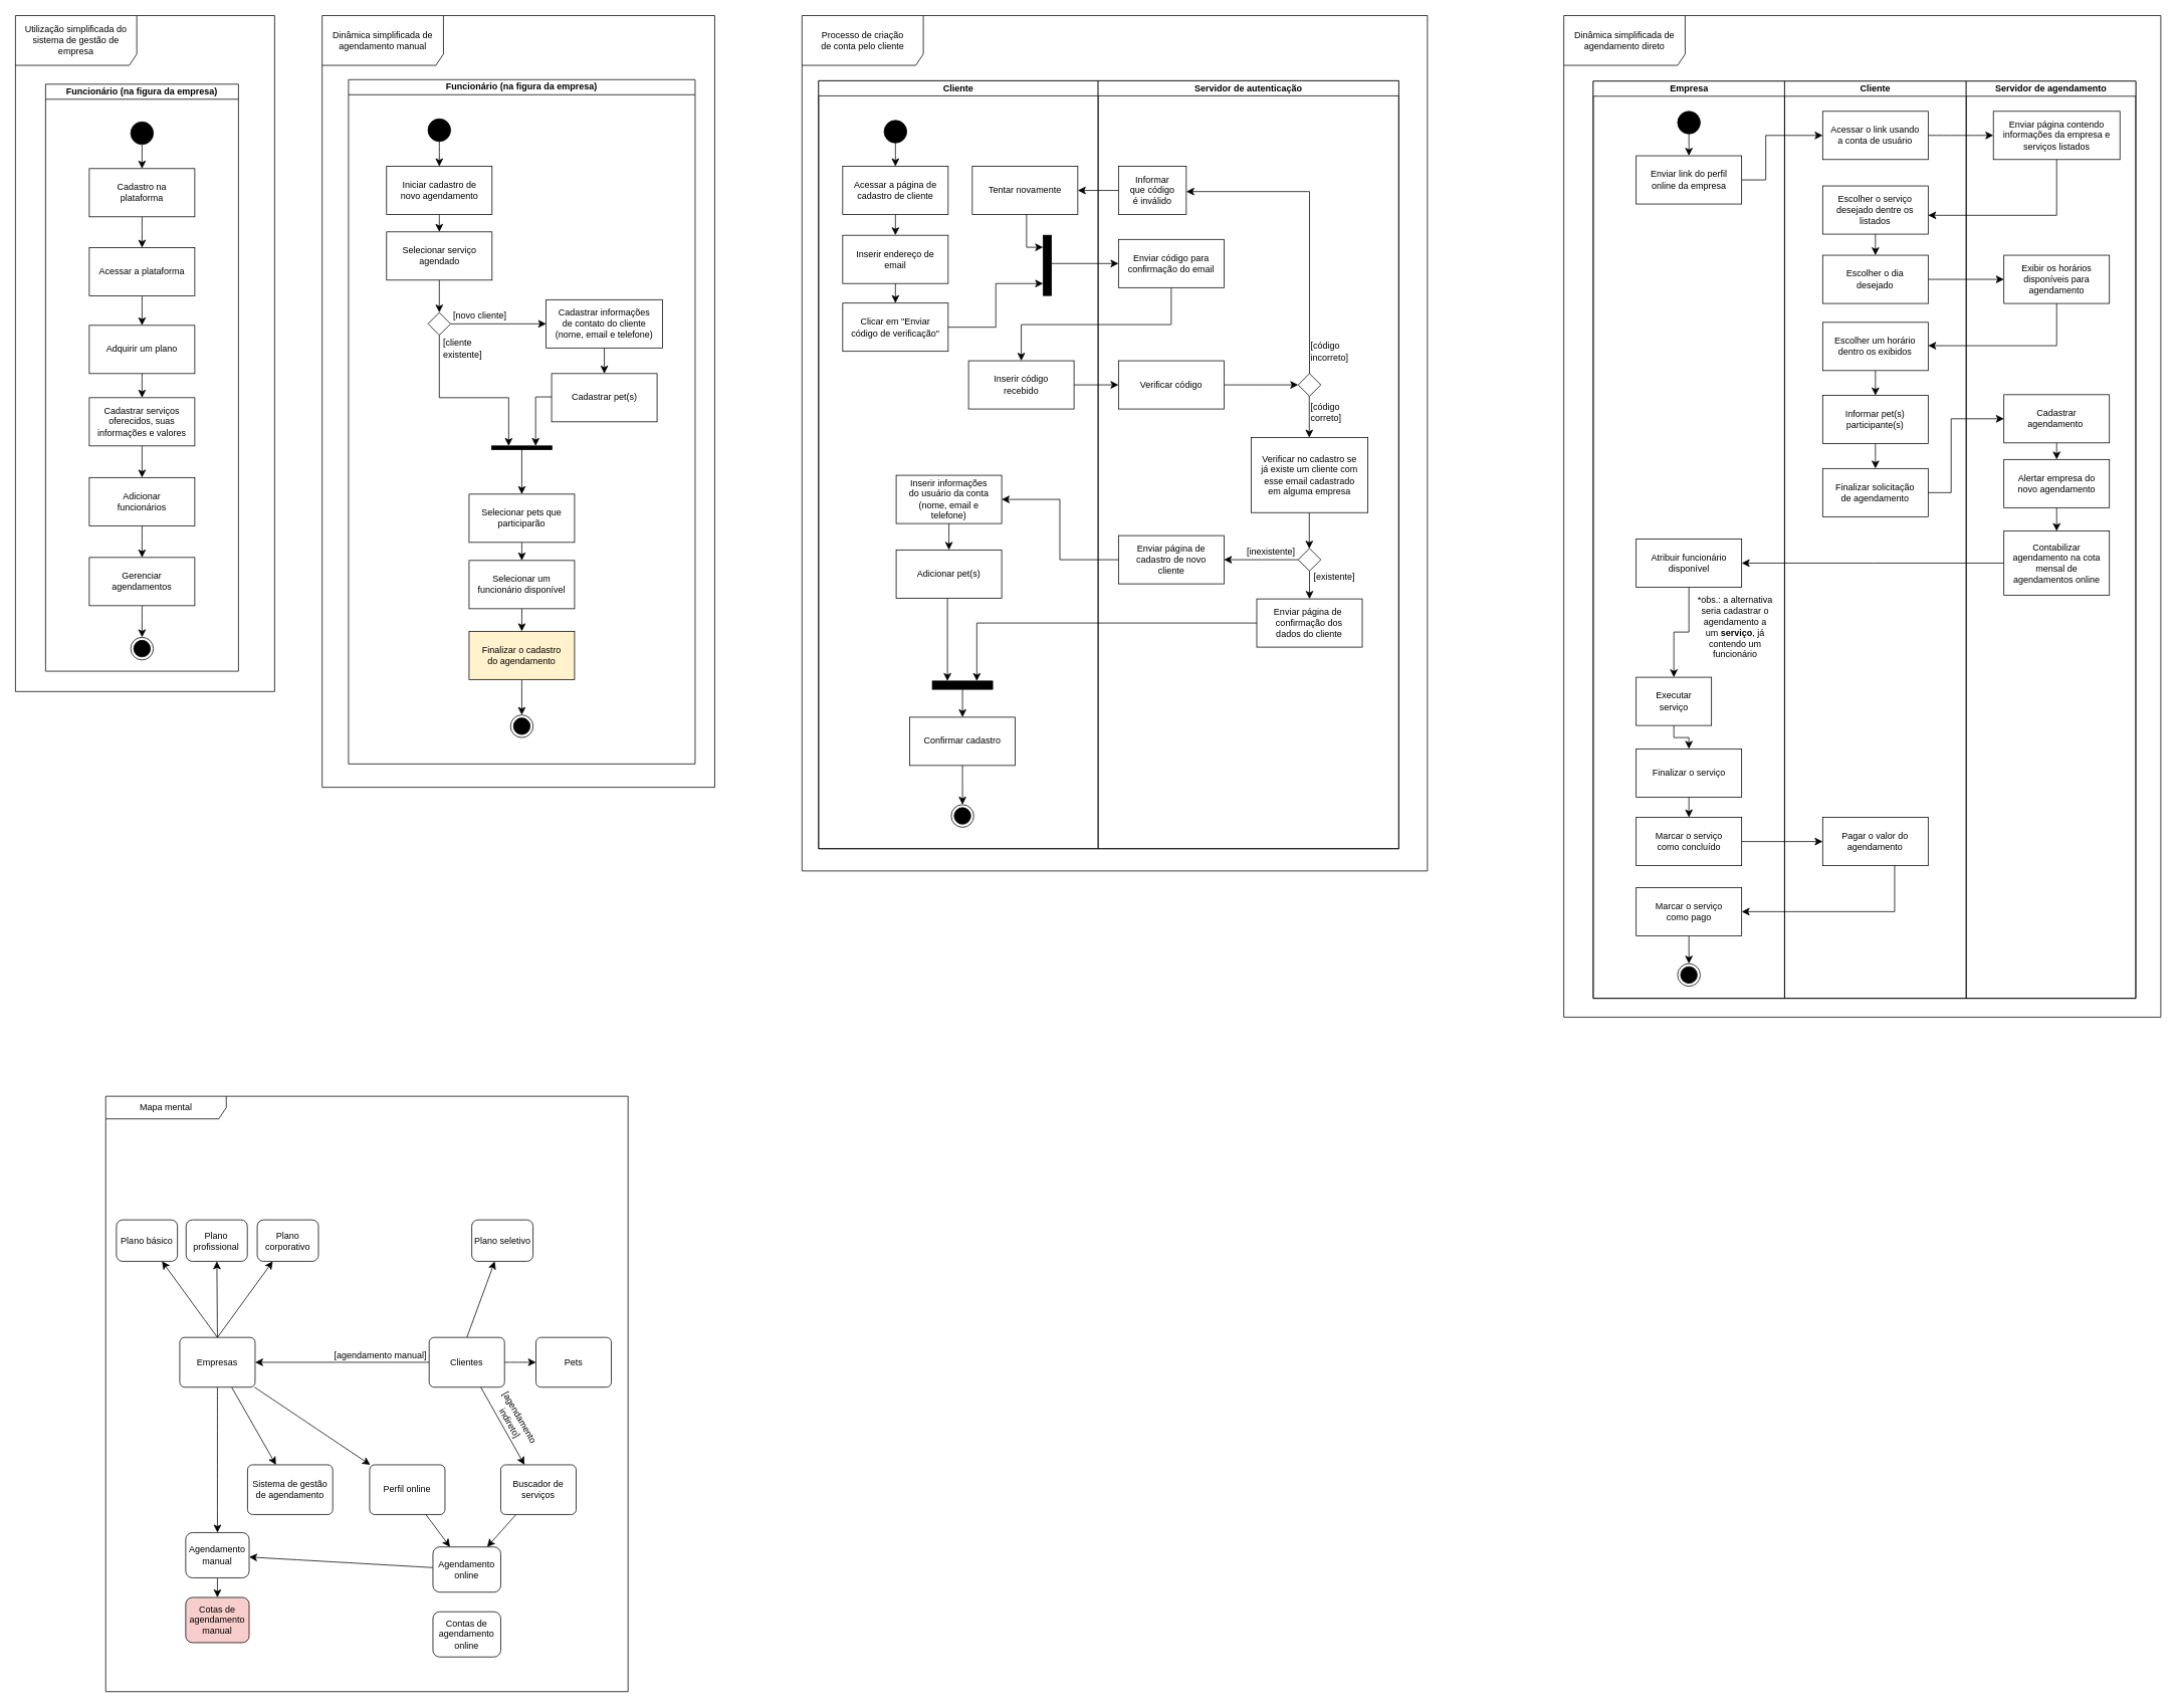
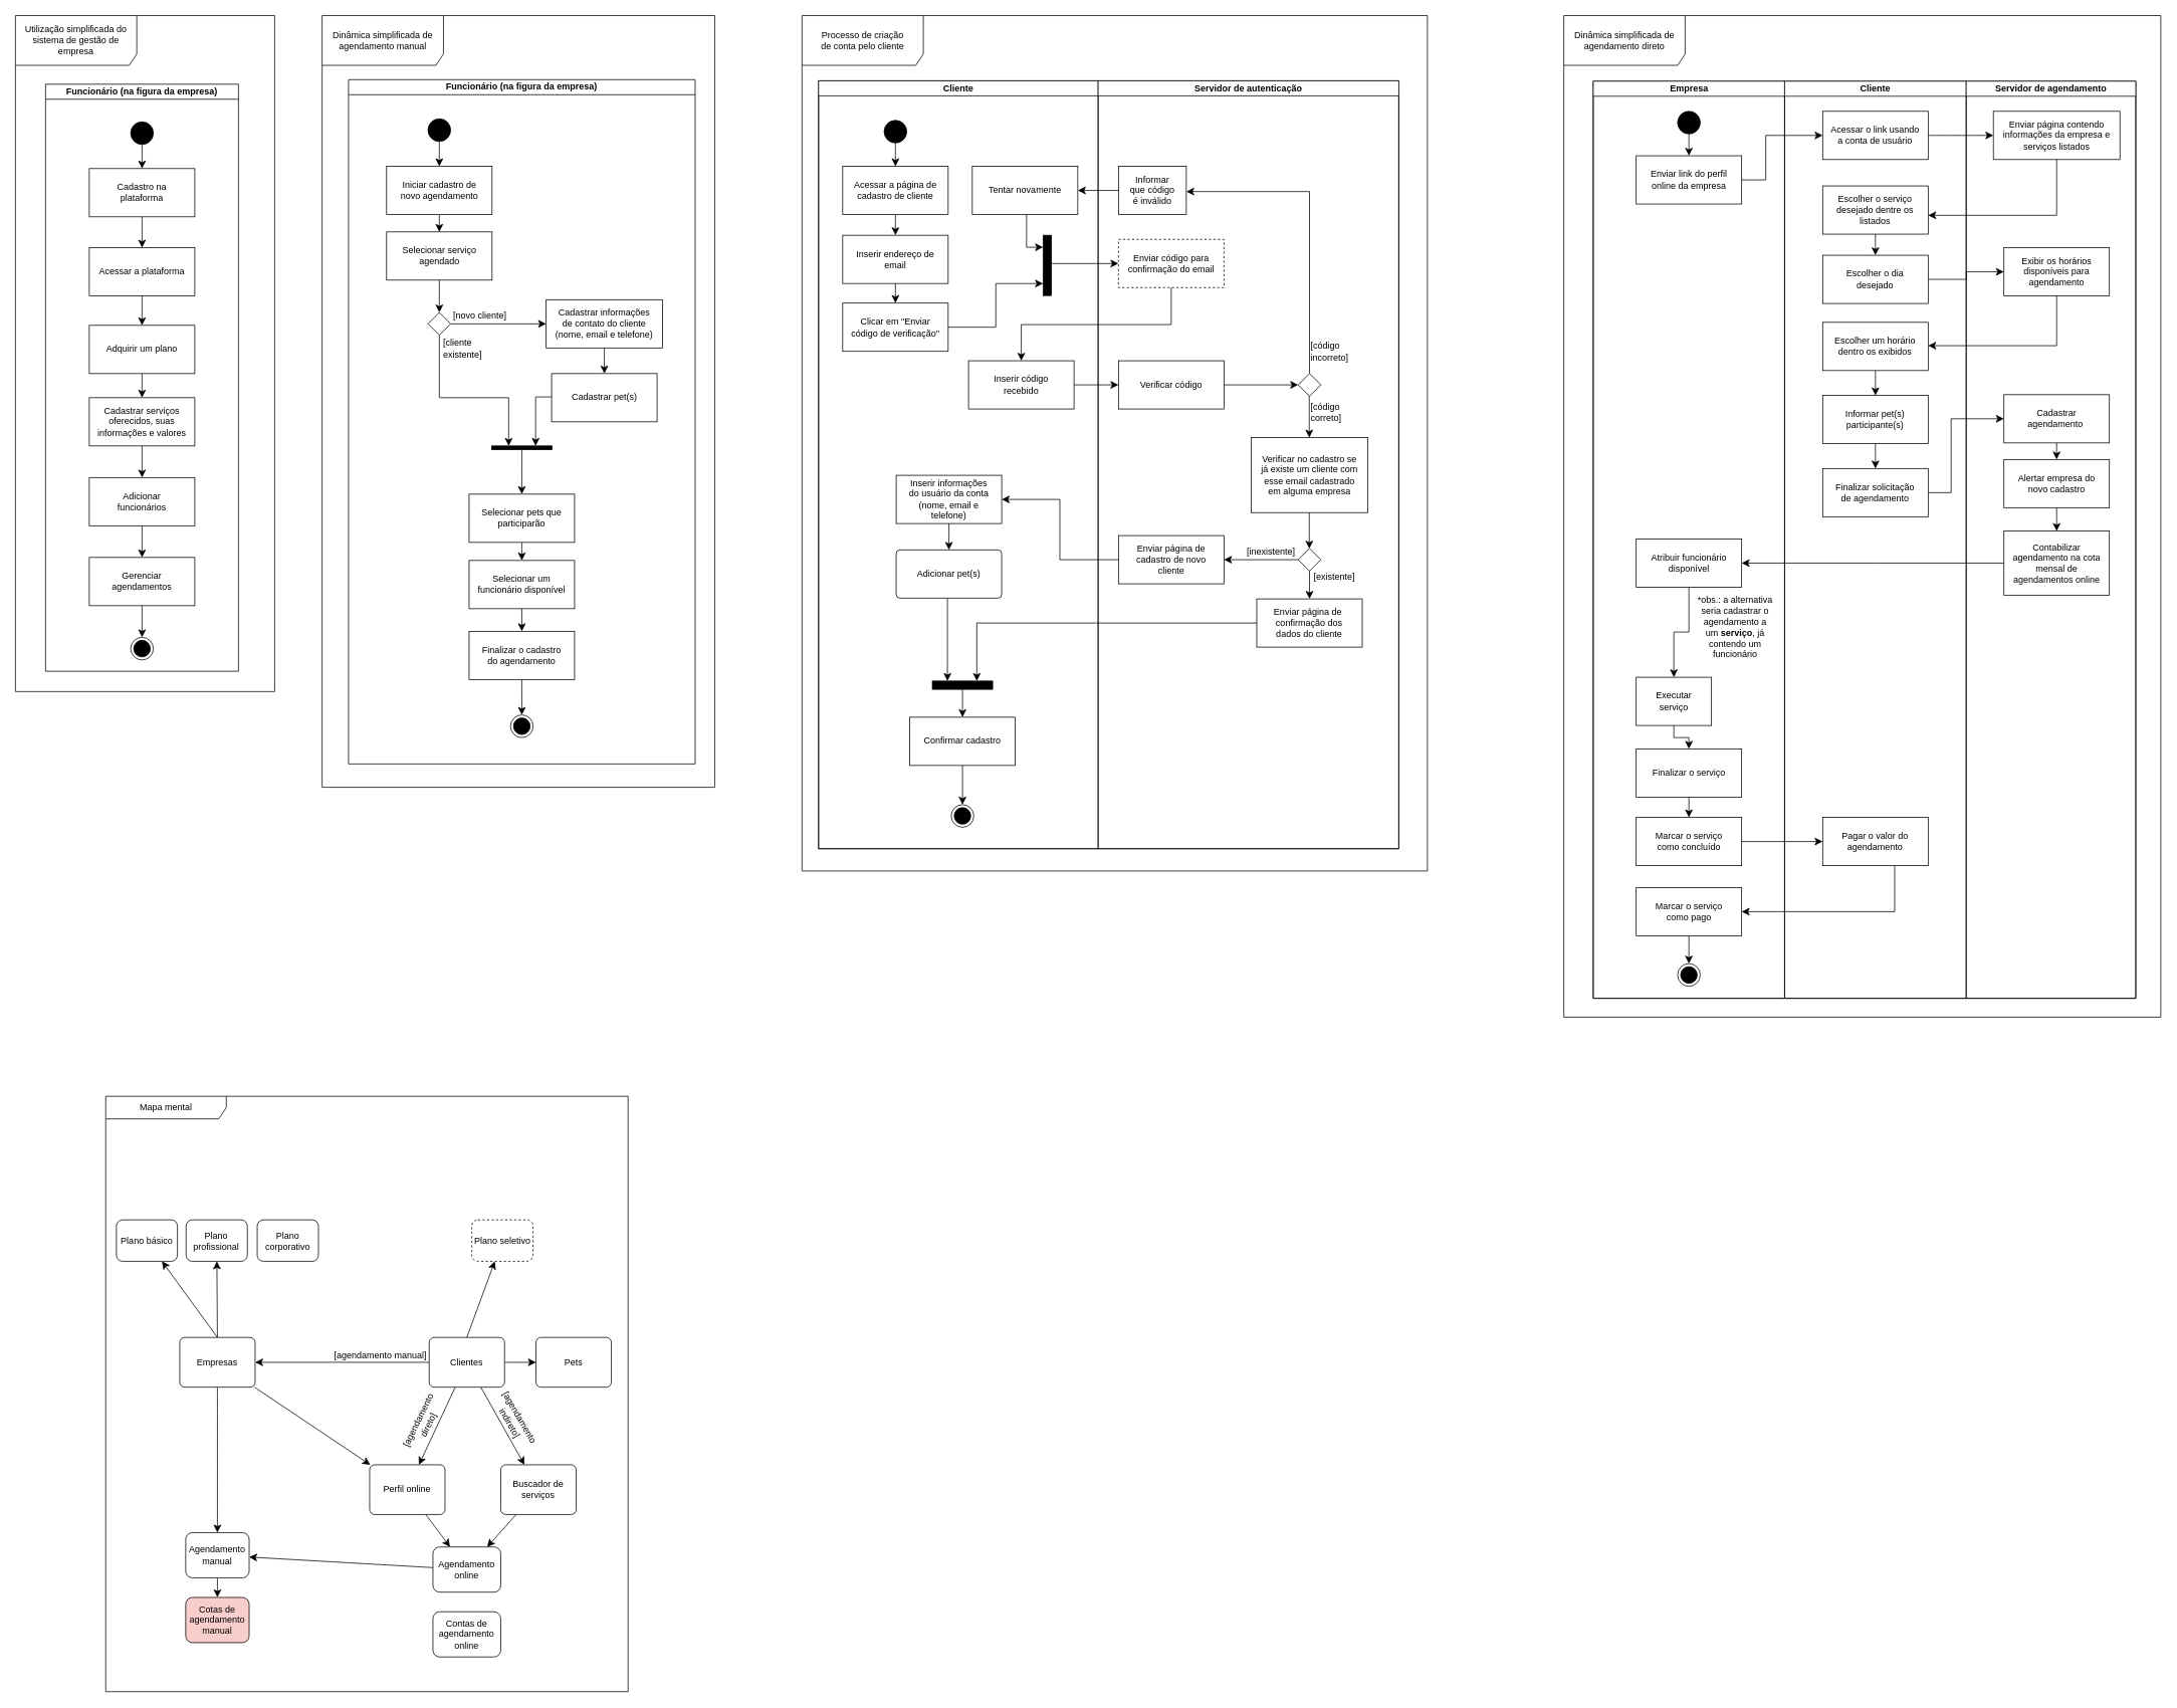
- <mxCell id="129" value="Enviar código para confirmação do email" style="html=1;align=center;verticalAlign=middle;rounded=0;absoluteArcSize=1;arcSize=10;dashed=0;labelPosition=center;verticalLabelPosition=middle;spacing=12;spacingTop=15;spacingBottom=15;whiteSpace=wrap;" vertex="1" parent="113"><mxGeometry x="27" y="210.5" width="140" height="64" as="geometry" /></mxCell>
+ <mxCell id="129" value="Enviar código para confirmação do email" style="html=1;align=center;verticalAlign=middle;rounded=0;absoluteArcSize=1;arcSize=10;dashed=1;labelPosition=center;verticalLabelPosition=middle;spacing=12;spacingTop=15;spacingBottom=15;whiteSpace=wrap;" vertex="1" parent="113"><mxGeometry x="27" y="210.5" width="140" height="64" as="geometry" /></mxCell>
- <mxCell id="80" value="Exibir os horários disponíveis para agendamento" style="html=1;align=center;verticalAlign=middle;rounded=0;absoluteArcSize=1;arcSize=10;dashed=0;labelPosition=center;verticalLabelPosition=middle;spacing=12;spacingTop=15;spacingBottom=15;whiteSpace=wrap;" vertex="1" parent="73"><mxGeometry x="50" y="231" width="140" height="64" as="geometry" /></mxCell>
+ <mxCell id="80" value="Exibir os horários disponíveis para agendamento" style="html=1;align=center;verticalAlign=middle;rounded=0;absoluteArcSize=1;arcSize=10;dashed=0;labelPosition=center;verticalLabelPosition=middle;spacing=12;spacingTop=15;spacingBottom=15;whiteSpace=wrap;" vertex="1" parent="73"><mxGeometry x="50" y="221" width="140" height="64" as="geometry" /></mxCell>
- <mxCell id="78" value="Alertar empresa do novo agendamento" style="html=1;align=center;verticalAlign=middle;rounded=0;absoluteArcSize=1;arcSize=10;dashed=0;labelPosition=center;verticalLabelPosition=middle;spacing=12;spacingTop=15;spacingBottom=15;whiteSpace=wrap;" vertex="1" parent="73"><mxGeometry x="50" y="502" width="140" height="64" as="geometry" /></mxCell>
+ <mxCell id="78" value="Alertar empresa do novo cadastro" style="html=1;align=center;verticalAlign=middle;rounded=0;absoluteArcSize=1;arcSize=10;dashed=0;labelPosition=center;verticalLabelPosition=middle;spacing=12;spacingTop=15;spacingBottom=15;whiteSpace=wrap;" vertex="1" parent="73"><mxGeometry x="50" y="502" width="140" height="64" as="geometry" /></mxCell>
- <mxCell id="100" value="Adicionar pet(s)" style="html=1;align=center;verticalAlign=middle;rounded=0;absoluteArcSize=1;arcSize=10;dashed=0;labelPosition=center;verticalLabelPosition=middle;spacing=12;spacingTop=15;spacingBottom=15;whiteSpace=wrap;" vertex="1" parent="92"><mxGeometry x="103" y="622.5" width="140" height="64" as="geometry" /></mxCell>
+ <mxCell id="100" value="Adicionar pet(s)" style="html=1;align=center;verticalAlign=middle;absoluteArcSize=1;arcSize=10;dashed=0;labelPosition=center;verticalLabelPosition=middle;spacing=12;spacingTop=15;spacingBottom=15;whiteSpace=wrap;rounded=1;" vertex="1" parent="92"><mxGeometry x="103" y="622.5" width="140" height="64" as="geometry" /></mxCell>
- <mxCell id="40" value="Finalizar o cadastro do agendamento" style="html=1;align=center;verticalAlign=middle;rounded=0;absoluteArcSize=1;arcSize=10;dashed=0;labelPosition=center;verticalLabelPosition=middle;spacing=12;spacingTop=15;spacingBottom=15;whiteSpace=wrap;fillColor=#fff2cc;" vertex="1" parent="20"><mxGeometry x="160" y="732" width="140" height="64" as="geometry" /></mxCell>
+ <mxCell id="40" value="Finalizar o cadastro do agendamento" style="html=1;align=center;verticalAlign=middle;rounded=0;absoluteArcSize=1;arcSize=10;dashed=0;labelPosition=center;verticalLabelPosition=middle;spacing=12;spacingTop=15;spacingBottom=15;whiteSpace=wrap;" vertex="1" parent="20"><mxGeometry x="160" y="732" width="140" height="64" as="geometry" /></mxCell>
- <mxCell id="171" value="Plano seletivo" style="rounded=1;whiteSpace=wrap;html=1;" vertex="1" parent="139"><mxGeometry x="485.81" y="164" width="81.25" height="55" as="geometry" /></mxCell>
+ <mxCell id="171" value="Plano seletivo" style="rounded=1;whiteSpace=wrap;html=1;dashed=1;" vertex="1" parent="139"><mxGeometry x="485.81" y="164" width="81.25" height="55" as="geometry" /></mxCell>
- <mxCell id="144" style="edgeStyle=none;curved=1;orthogonalLoop=1;jettySize=auto;html=1;exitX=0.5;exitY=0;exitDx=0;exitDy=0;fontSize=12;startSize=8;endSize=8;" edge="1" parent="139" source="147" target="168"><mxGeometry relative="1" as="geometry" /></mxCell>
- <mxCell id="141" value="" style="edgeStyle=none;curved=1;orthogonalLoop=1;jettySize=auto;html=1;fontSize=12;startSize=8;endSize=8;" edge="1" parent="139" source="147" target="140"><mxGeometry relative="1" as="geometry" /></mxCell>
+ <mxCell id="149" style="edgeStyle=none;curved=1;orthogonalLoop=1;jettySize=auto;html=1;fontSize=12;startSize=8;endSize=8;" edge="1" parent="139" source="156" target="157"><mxGeometry relative="1" as="geometry" /></mxCell>
+ <mxCell id="150" value="[agendamento&lt;div&gt;direto]&lt;/div&gt;" style="edgeLabel;html=1;align=center;verticalAlign=middle;resizable=0;points=[];fontSize=12;rotation=296;" vertex="1" connectable="0" parent="149"><mxGeometry x="-0.592" relative="1" as="geometry"><mxPoint x="-34" y="27" as="offset" /></mxGeometry></mxCell>
- <mxCell id="140" value="Sistema de gestão de agendamento" style="rounded=1;arcSize=10;whiteSpace=wrap;html=1;align=center;" vertex="1" parent="139"><mxGeometry x="188.25" y="489" width="113" height="66" as="geometry" /></mxCell>
